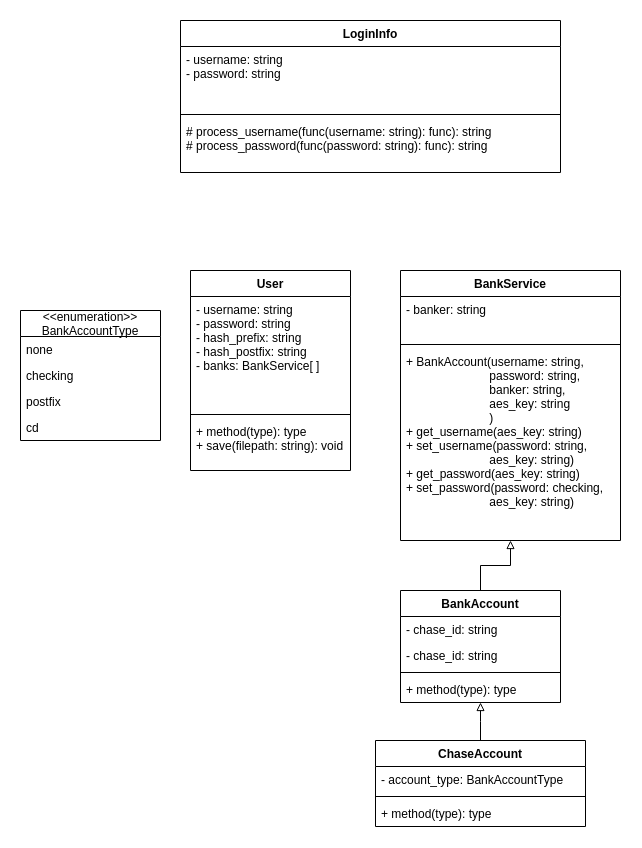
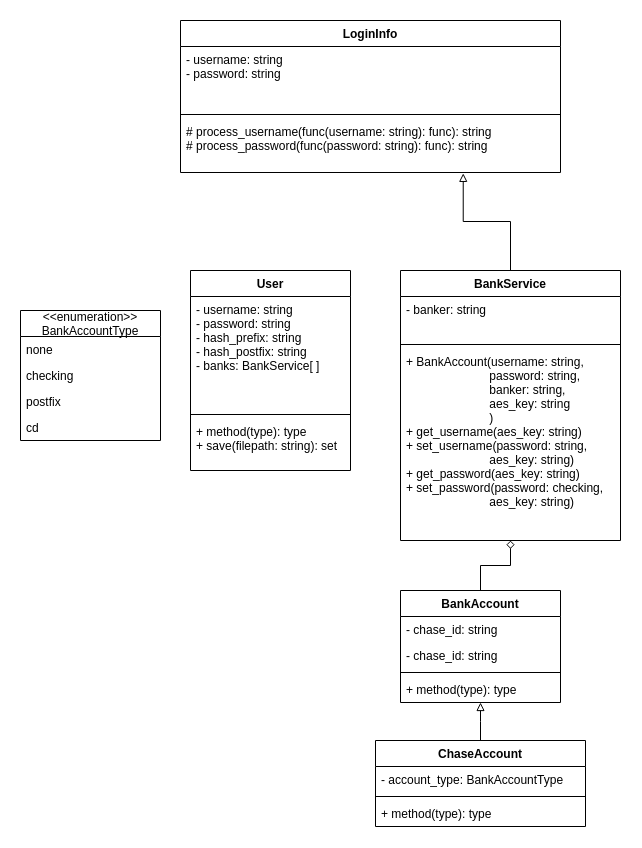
+ <mxCell id="14" value="" style="endArrow=block;html=1;rounded=0;exitX=0.5;exitY=0;exitDx=0;exitDy=0;entryX=0.744;entryY=1.016;entryDx=0;entryDy=0;entryPerimeter=0;edgeStyle=elbowEdgeStyle;elbow=vertical;endFill=0;" parent="1" source="6" target="13" edge="1"><mxGeometry width="50" height="50" relative="1" as="geometry"><mxPoint x="270" y="340" as="sourcePoint" /><mxPoint x="320" y="290" as="targetPoint" /></mxGeometry></mxCell>
- <mxCell id="5" value="+ method(type): type&#10;+ save(filepath: string): void" style="text;strokeColor=none;fillColor=none;align=left;verticalAlign=top;spacingLeft=4;spacingRight=4;overflow=hidden;rotatable=0;points=[[0,0.5],[1,0.5]];portConstraint=eastwest;" parent="2" vertex="1"><mxGeometry y="148" width="160" height="52" as="geometry" /></mxCell>
+ <mxCell id="5" value="+ method(type): type&#10;+ save(filepath: string): set" style="text;strokeColor=none;fillColor=none;align=left;verticalAlign=top;spacingLeft=4;spacingRight=4;overflow=hidden;rotatable=0;points=[[0,0.5],[1,0.5]];portConstraint=eastwest;" parent="2" vertex="1"><mxGeometry y="148" width="160" height="52" as="geometry" /></mxCell>
- <mxCell id="20" value="" style="edgeStyle=elbowEdgeStyle;rounded=0;orthogonalLoop=1;jettySize=auto;elbow=vertical;html=1;startArrow=none;startFill=0;endArrow=block;endFill=0;" parent="1" source="21" target="9" edge="1"><mxGeometry relative="1" as="geometry" /></mxCell>
+ <mxCell id="20" value="" style="edgeStyle=elbowEdgeStyle;rounded=0;orthogonalLoop=1;jettySize=auto;elbow=vertical;html=1;startArrow=none;startFill=0;endArrow=diamond;endFill=0;" parent="1" source="21" target="9" edge="1"><mxGeometry relative="1" as="geometry" /></mxCell>
